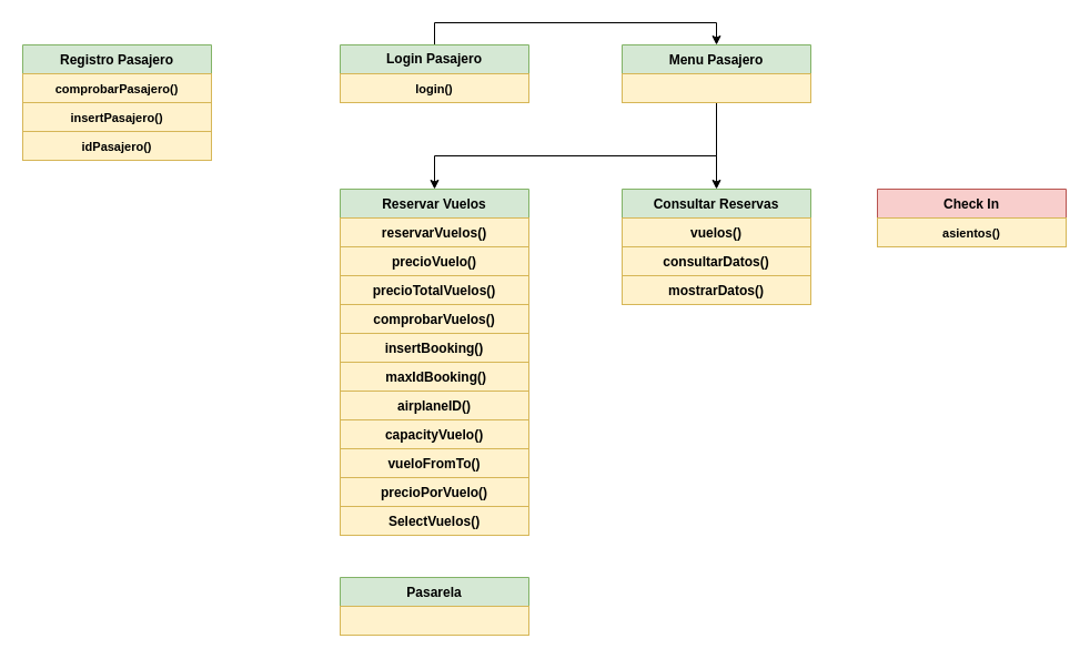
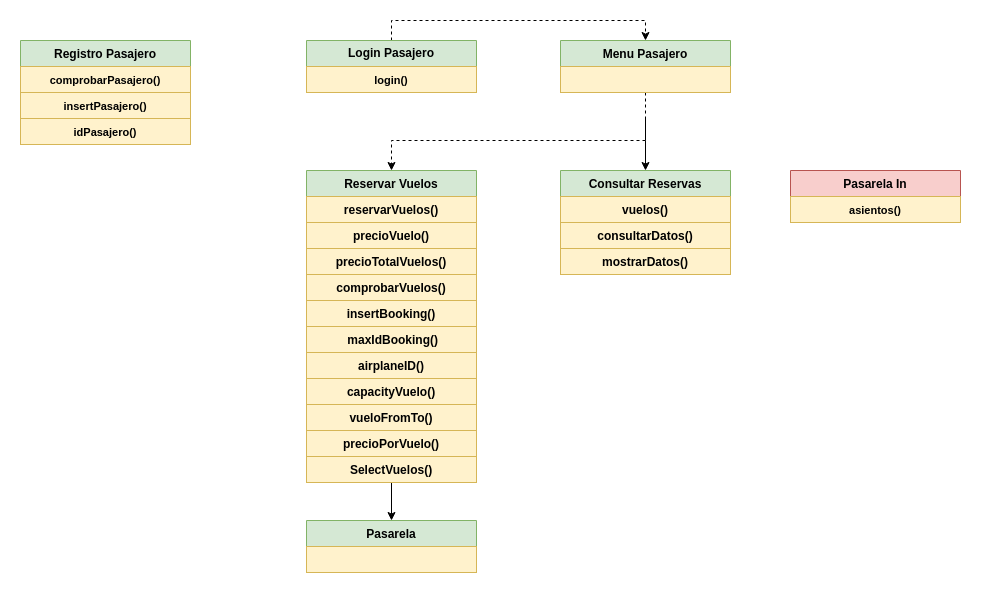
- <mxCell id="28" style="edgeStyle=orthogonalEdgeStyle;rounded=0;orthogonalLoop=1;jettySize=auto;html=1;entryX=0.5;entryY=0;entryDx=0;entryDy=0;" parent="1" source="29" target="26" edge="1"><mxGeometry relative="1" as="geometry"><Array as="points"><mxPoint x="391" y="20" /><mxPoint x="645" y="20" /></Array></mxGeometry></mxCell>
+ <mxCell id="28" style="edgeStyle=orthogonalEdgeStyle;rounded=0;orthogonalLoop=1;jettySize=auto;html=1;entryX=0.5;entryY=0;entryDx=0;entryDy=0;dashed=1;" parent="1" source="29" target="26" edge="1"><mxGeometry relative="1" as="geometry"><Array as="points"><mxPoint x="391" y="20" /><mxPoint x="645" y="20" /></Array></mxGeometry></mxCell>
- <mxCell id="25" style="edgeStyle=orthogonalEdgeStyle;rounded=0;orthogonalLoop=1;jettySize=auto;html=1;" parent="1" source="26" target="7" edge="1"><mxGeometry relative="1" as="geometry"><Array as="points"><mxPoint x="645" y="140" /><mxPoint x="391" y="140" /></Array></mxGeometry></mxCell>
+ <mxCell id="25" style="edgeStyle=orthogonalEdgeStyle;rounded=0;orthogonalLoop=1;jettySize=auto;html=1;dashed=1;" parent="1" source="26" target="7" edge="1"><mxGeometry relative="1" as="geometry"><Array as="points"><mxPoint x="645" y="140" /><mxPoint x="391" y="140" /></Array></mxGeometry></mxCell>
- <mxCell id="23" value="Check In" style="swimlane;fontStyle=1;childLayout=stackLayout;horizontal=1;startSize=26;horizontalStack=0;resizeParent=1;resizeParentMax=0;resizeLast=0;collapsible=1;marginBottom=0;strokeColor=#b85450;fillColor=#f8cecc;" parent="1" vertex="1"><mxGeometry x="790" y="170" width="170" height="52" as="geometry" /></mxCell>
+ <mxCell id="23" value="Pasarela In" style="swimlane;fontStyle=1;childLayout=stackLayout;horizontal=1;startSize=26;horizontalStack=0;resizeParent=1;resizeParentMax=0;resizeLast=0;collapsible=1;marginBottom=0;strokeColor=#b85450;fillColor=#f8cecc;" parent="1" vertex="1"><mxGeometry x="790" y="170" width="170" height="52" as="geometry" /></mxCell>
+ <mxCell id="6" style="edgeStyle=orthogonalEdgeStyle;rounded=0;orthogonalLoop=1;jettySize=auto;html=1;" parent="1" source="7" target="32" edge="1"><mxGeometry relative="1" as="geometry" /></mxCell>
